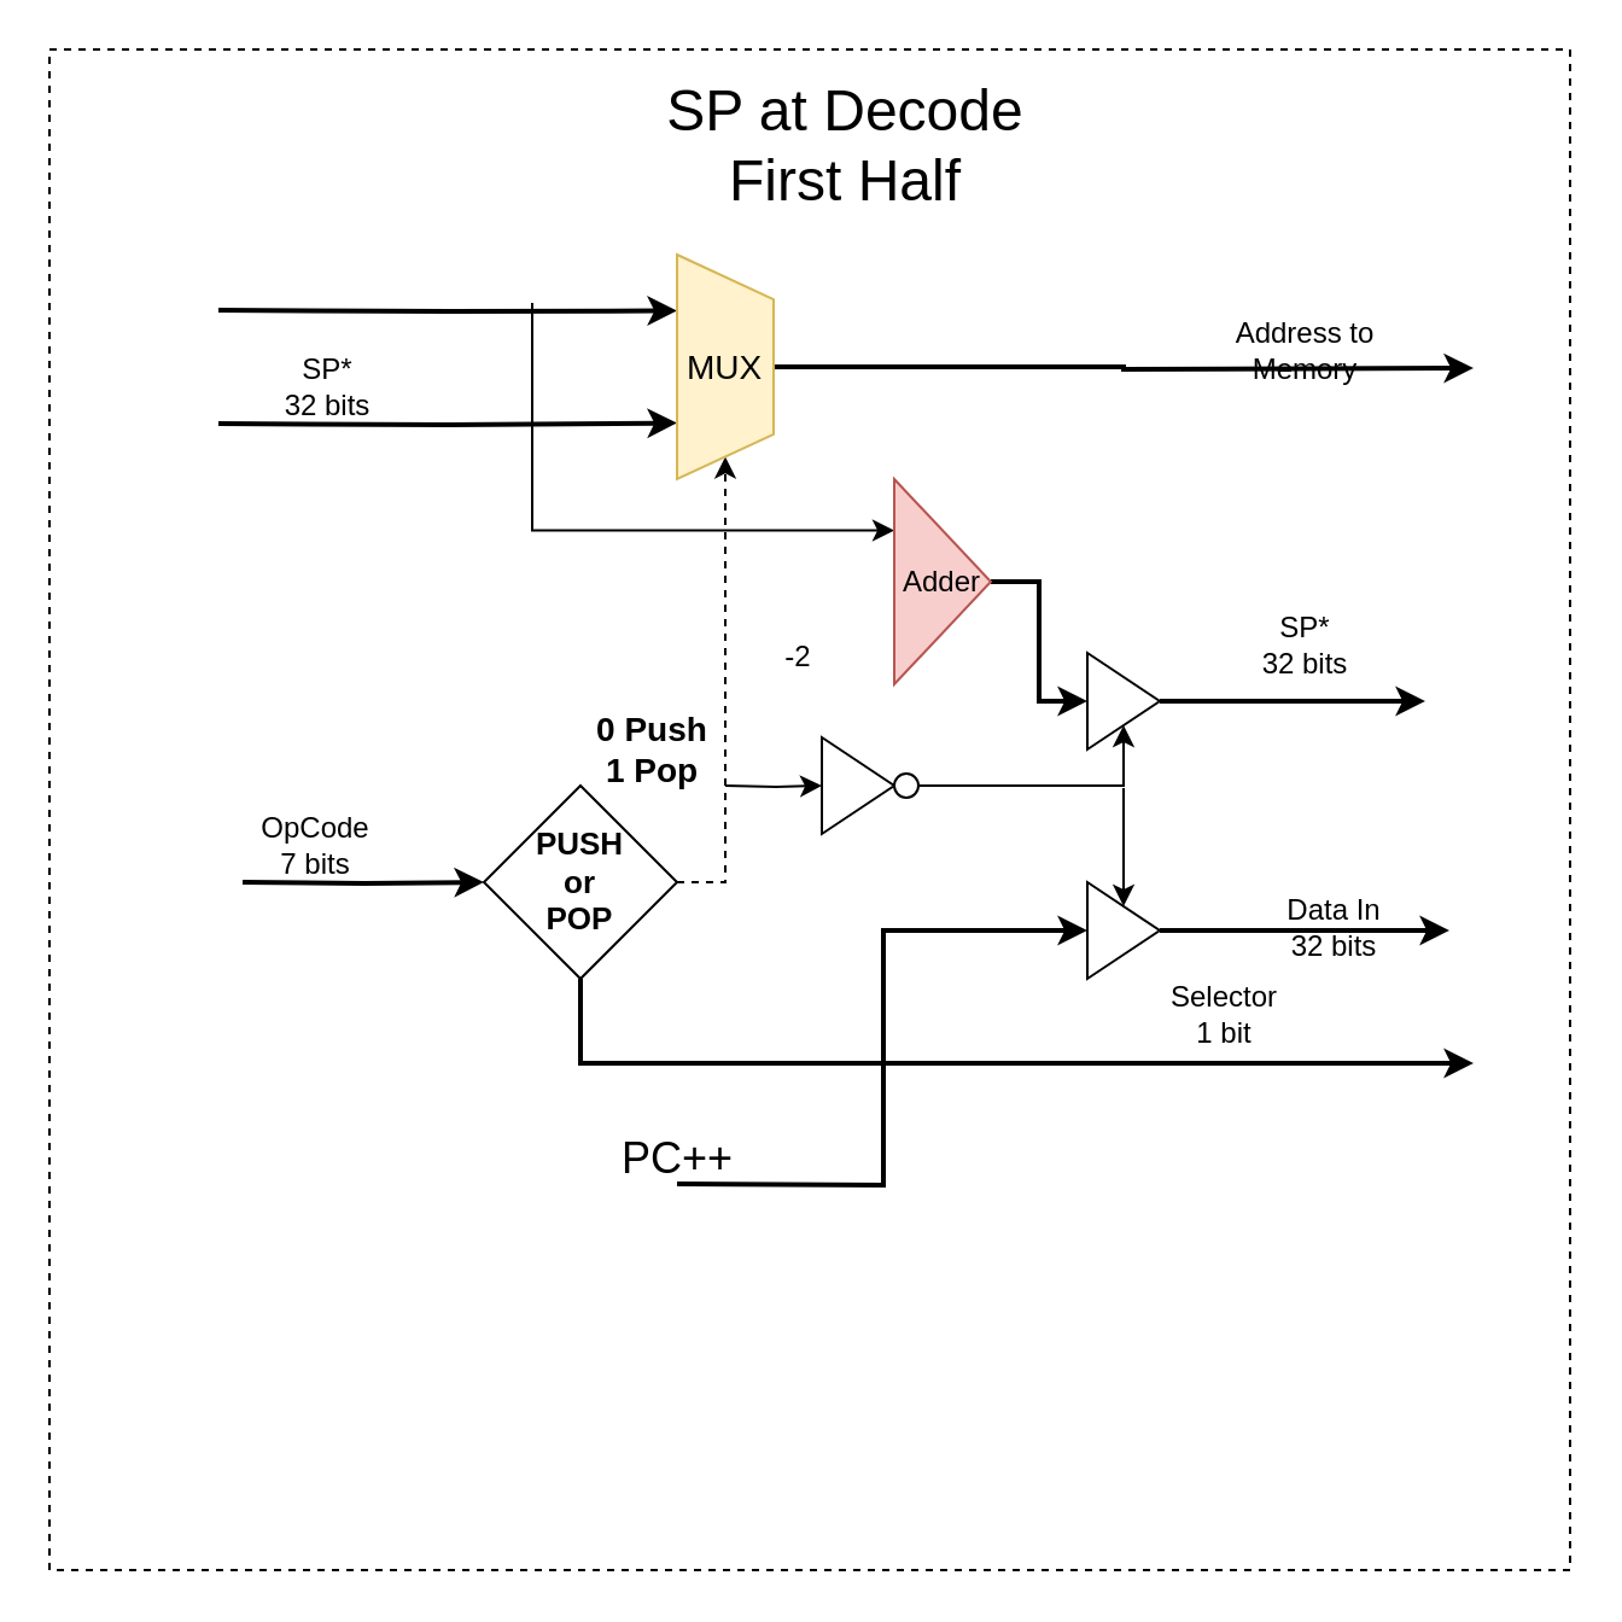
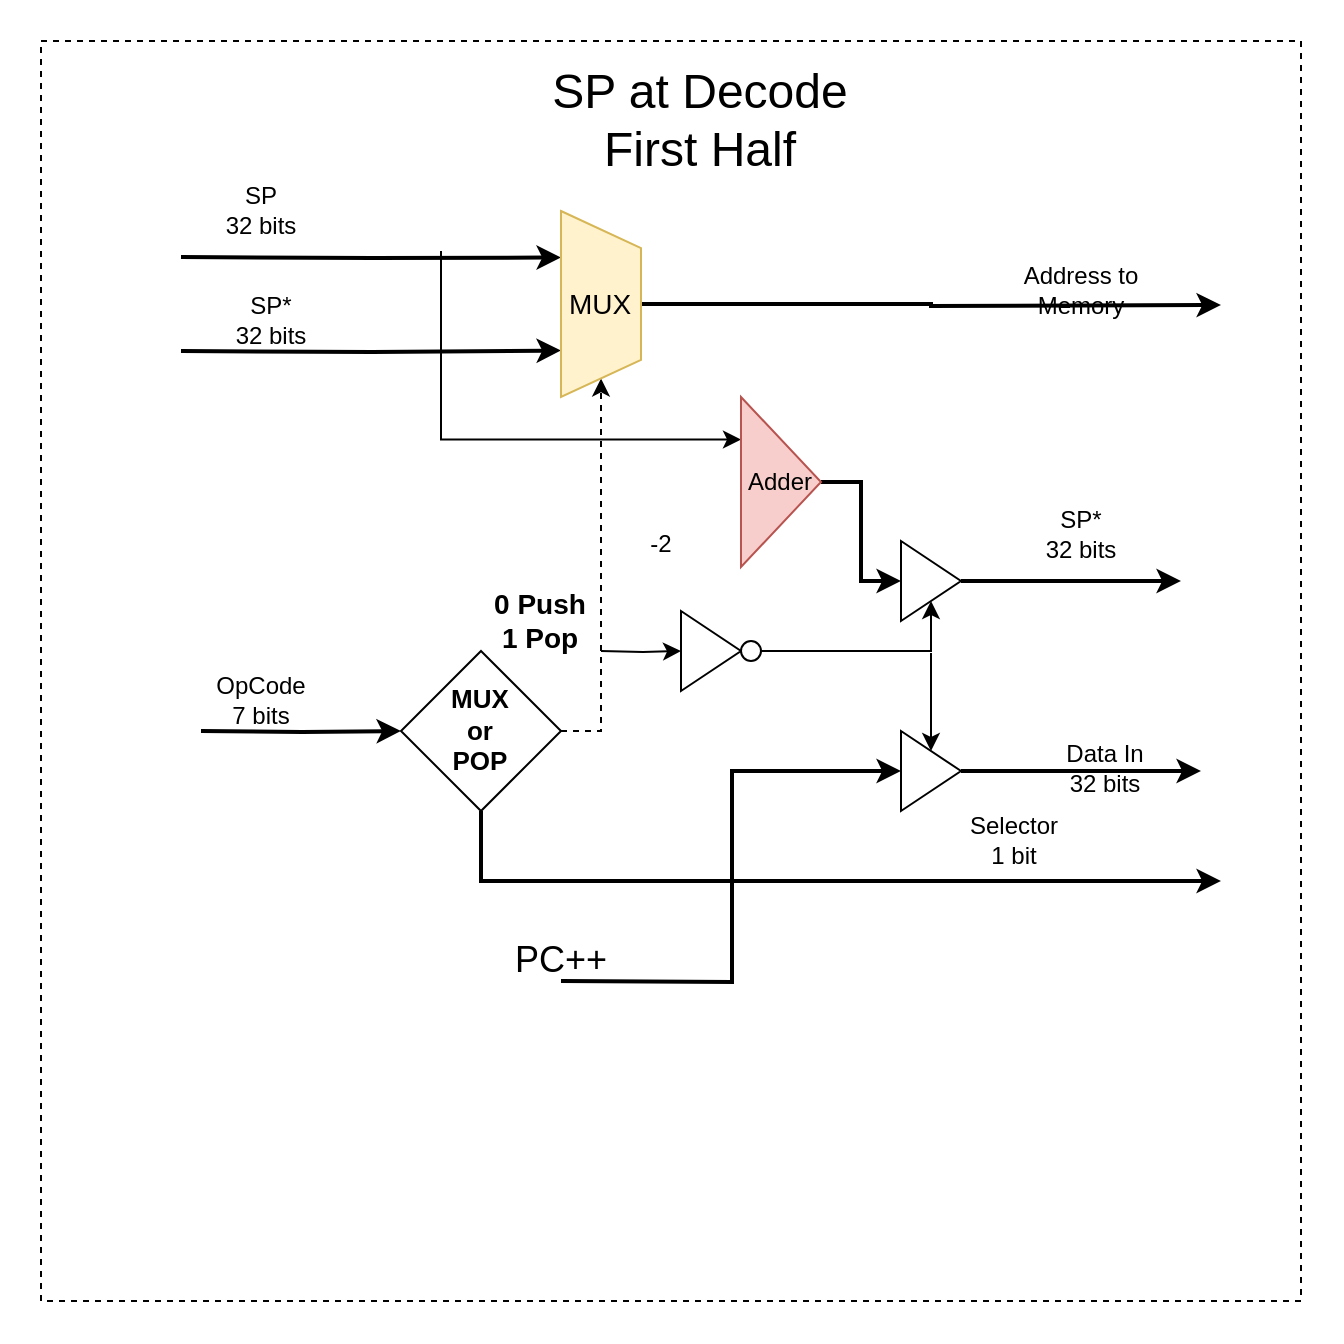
+ <mxCell id="13" value="SP&lt;br&gt;32 bits" style="text;html=1;align=center;verticalAlign=middle;resizable=0;points=[];autosize=1;" parent="1" vertex="1"><mxGeometry x="105" y="90" width="50" height="30" as="geometry" /></mxCell>
- <mxCell id="7" value="&lt;b style=&quot;font-size: 13px&quot;&gt;PUSH&lt;br&gt;or&lt;br&gt;POP&lt;/b&gt;" style="rhombus;whiteSpace=wrap;html=1;" parent="1" vertex="1"><mxGeometry x="200" y="325" width="80" height="80" as="geometry" /></mxCell>
+ <mxCell id="7" value="&lt;b style=&quot;font-size: 13px&quot;&gt;MUX&lt;br&gt;or&lt;br&gt;POP&lt;/b&gt;" style="rhombus;whiteSpace=wrap;html=1;" parent="1" vertex="1"><mxGeometry x="200" y="325" width="80" height="80" as="geometry" /></mxCell>
